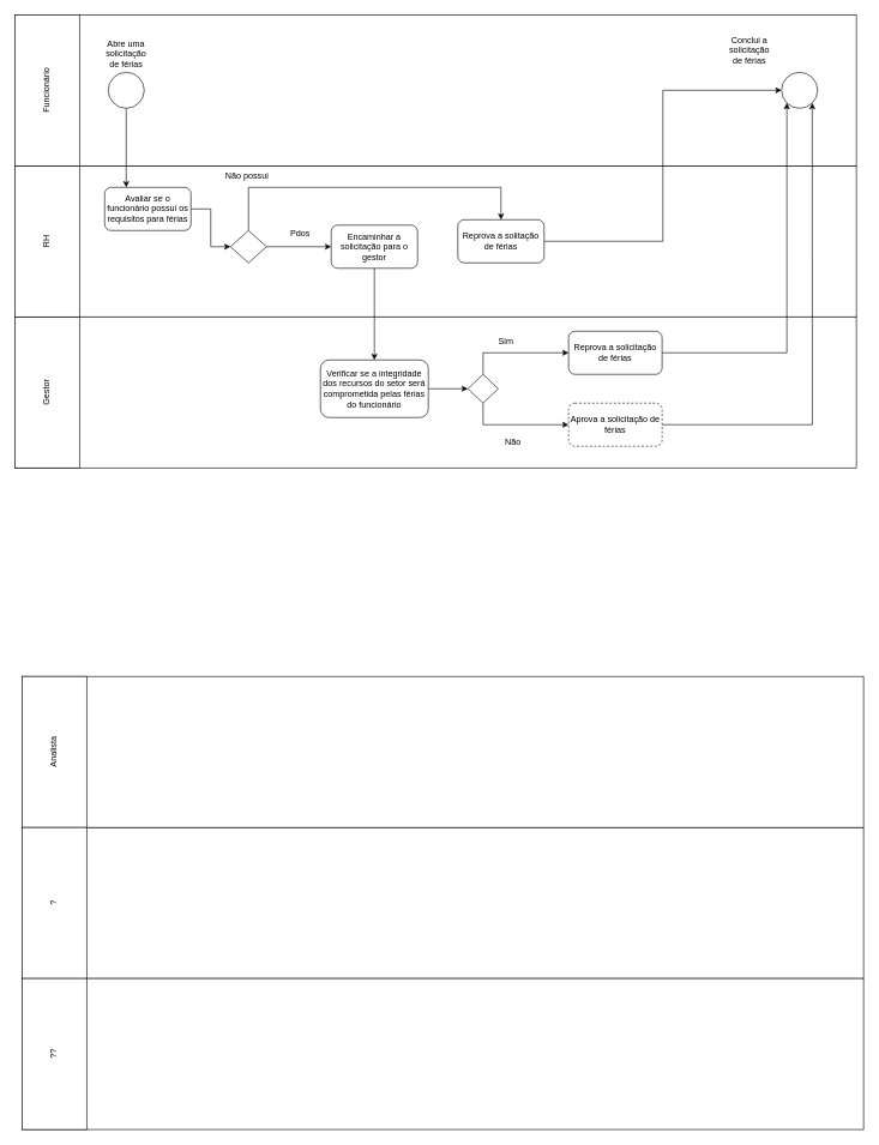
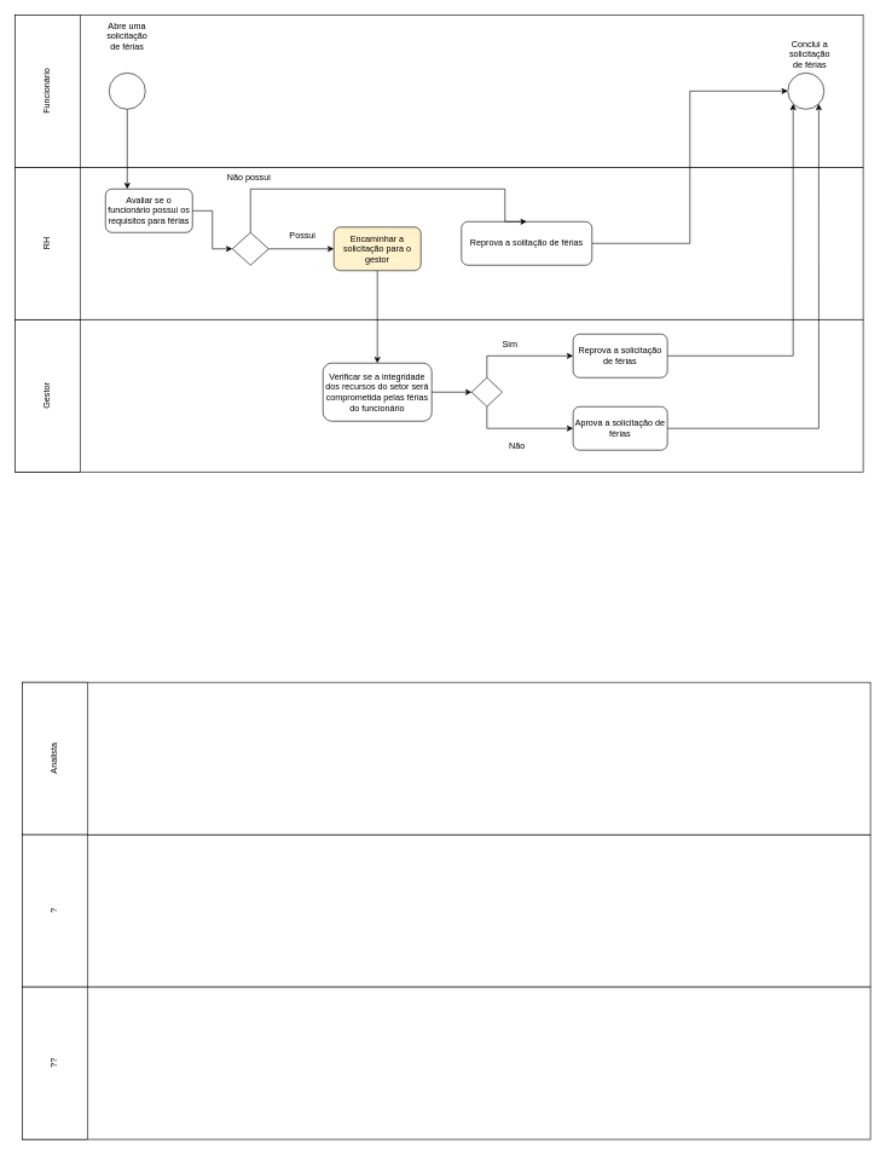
- <mxCell id="7" value="Conclui a solicitação de férias" style="text;html=1;align=center;verticalAlign=middle;whiteSpace=wrap;rounded=0;" vertex="1" parent="2"><mxGeometry x="985.005" y="35" width="73.125" height="30" as="geometry" /></mxCell>
+ <mxCell id="7" value="Conclui a solicitação de férias" style="text;html=1;align=center;verticalAlign=middle;whiteSpace=wrap;rounded=0;" vertex="1" parent="2"><mxGeometry x="1060.005" y="40" width="73.125" height="30" as="geometry" /></mxCell>
- <mxCell id="27" value="Abre uma solicitação de férias" style="text;html=1;align=center;verticalAlign=middle;whiteSpace=wrap;rounded=0;" vertex="1" parent="1"><mxGeometry x="145" y="60" width="60" height="30" as="geometry" /></mxCell>
+ <mxCell id="27" value="Abre uma solicitação de férias" style="text;html=1;align=center;verticalAlign=middle;whiteSpace=wrap;rounded=0;" vertex="1" parent="1"><mxGeometry x="145" y="35" width="60" height="30" as="geometry" /></mxCell>
- <mxCell id="36" value="P&lt;span style=&quot;background-color: initial;&quot;&gt;dos&lt;/span&gt;" style="text;html=1;align=center;verticalAlign=middle;whiteSpace=wrap;rounded=0;" vertex="1" parent="1"><mxGeometry x="374" y="310" width="86" height="30" as="geometry" /></mxCell>
+ <mxCell id="36" value="P&lt;span style=&quot;background-color: initial;&quot;&gt;ossui&lt;/span&gt;" style="text;html=1;align=center;verticalAlign=middle;whiteSpace=wrap;rounded=0;" vertex="1" parent="1"><mxGeometry x="374" y="310" width="86" height="30" as="geometry" /></mxCell>
- <mxCell id="18" value="Reprova a solitação de férias" style="rounded=1;whiteSpace=wrap;html=1;" vertex="1" parent="2"><mxGeometry x="616" y="285" width="120" height="60" as="geometry" /></mxCell>
+ <mxCell id="18" value="Reprova a solitação de férias" style="rounded=1;whiteSpace=wrap;html=1;" vertex="1" parent="2"><mxGeometry x="616" y="285" width="180" height="60" as="geometry" /></mxCell>
- <mxCell id="34" value="Encaminhar a solicitação para o gestor" style="rounded=1;whiteSpace=wrap;html=1;" vertex="1" parent="1"><mxGeometry x="460" y="312.5" width="120" height="60" as="geometry" /></mxCell>
+ <mxCell id="34" value="Encaminhar a solicitação para o gestor" style="rounded=1;whiteSpace=wrap;html=1;fillColor=#fff2cc;" vertex="1" parent="1"><mxGeometry x="460" y="312.5" width="120" height="60" as="geometry" /></mxCell>
- <mxCell id="12" value="Aprova a solicitação de férias" style="rounded=1;whiteSpace=wrap;html=1;dashed=1;" vertex="1" parent="2"><mxGeometry x="770" y="540" width="130" height="60" as="geometry" /></mxCell>
+ <mxCell id="12" value="Aprova a solicitação de férias" style="rounded=1;whiteSpace=wrap;html=1;" vertex="1" parent="2"><mxGeometry x="770" y="540" width="130" height="60" as="geometry" /></mxCell>
